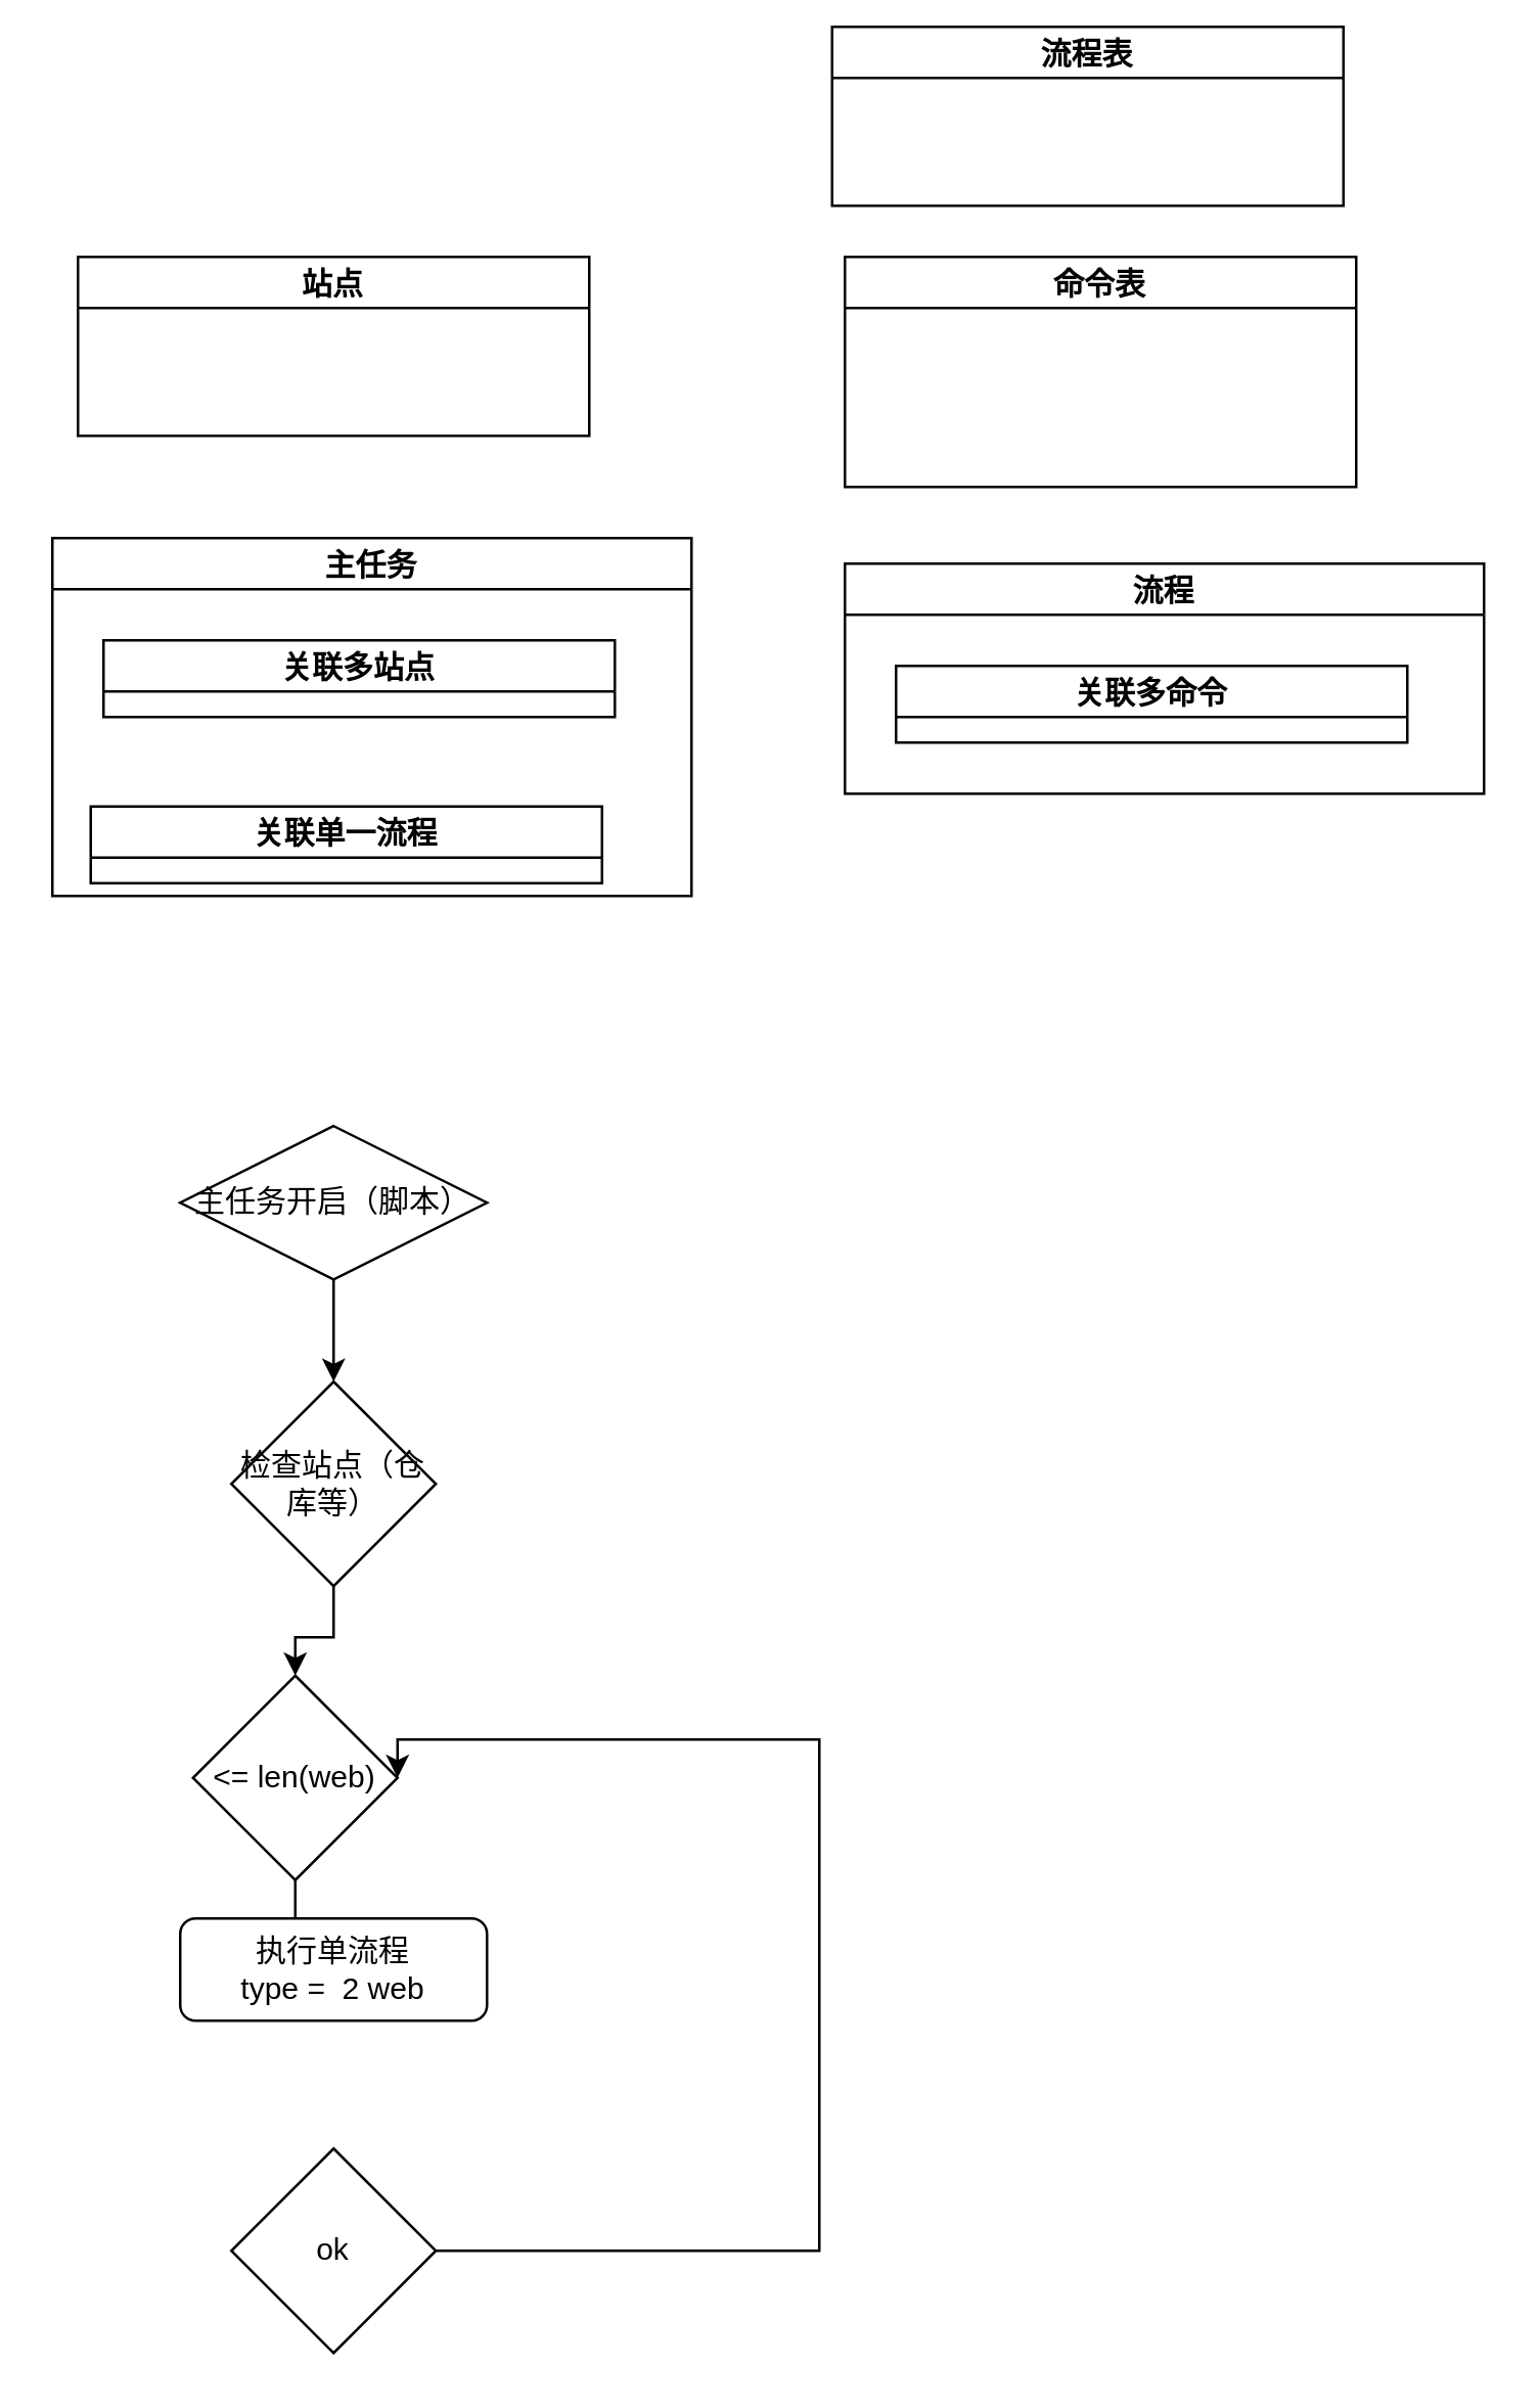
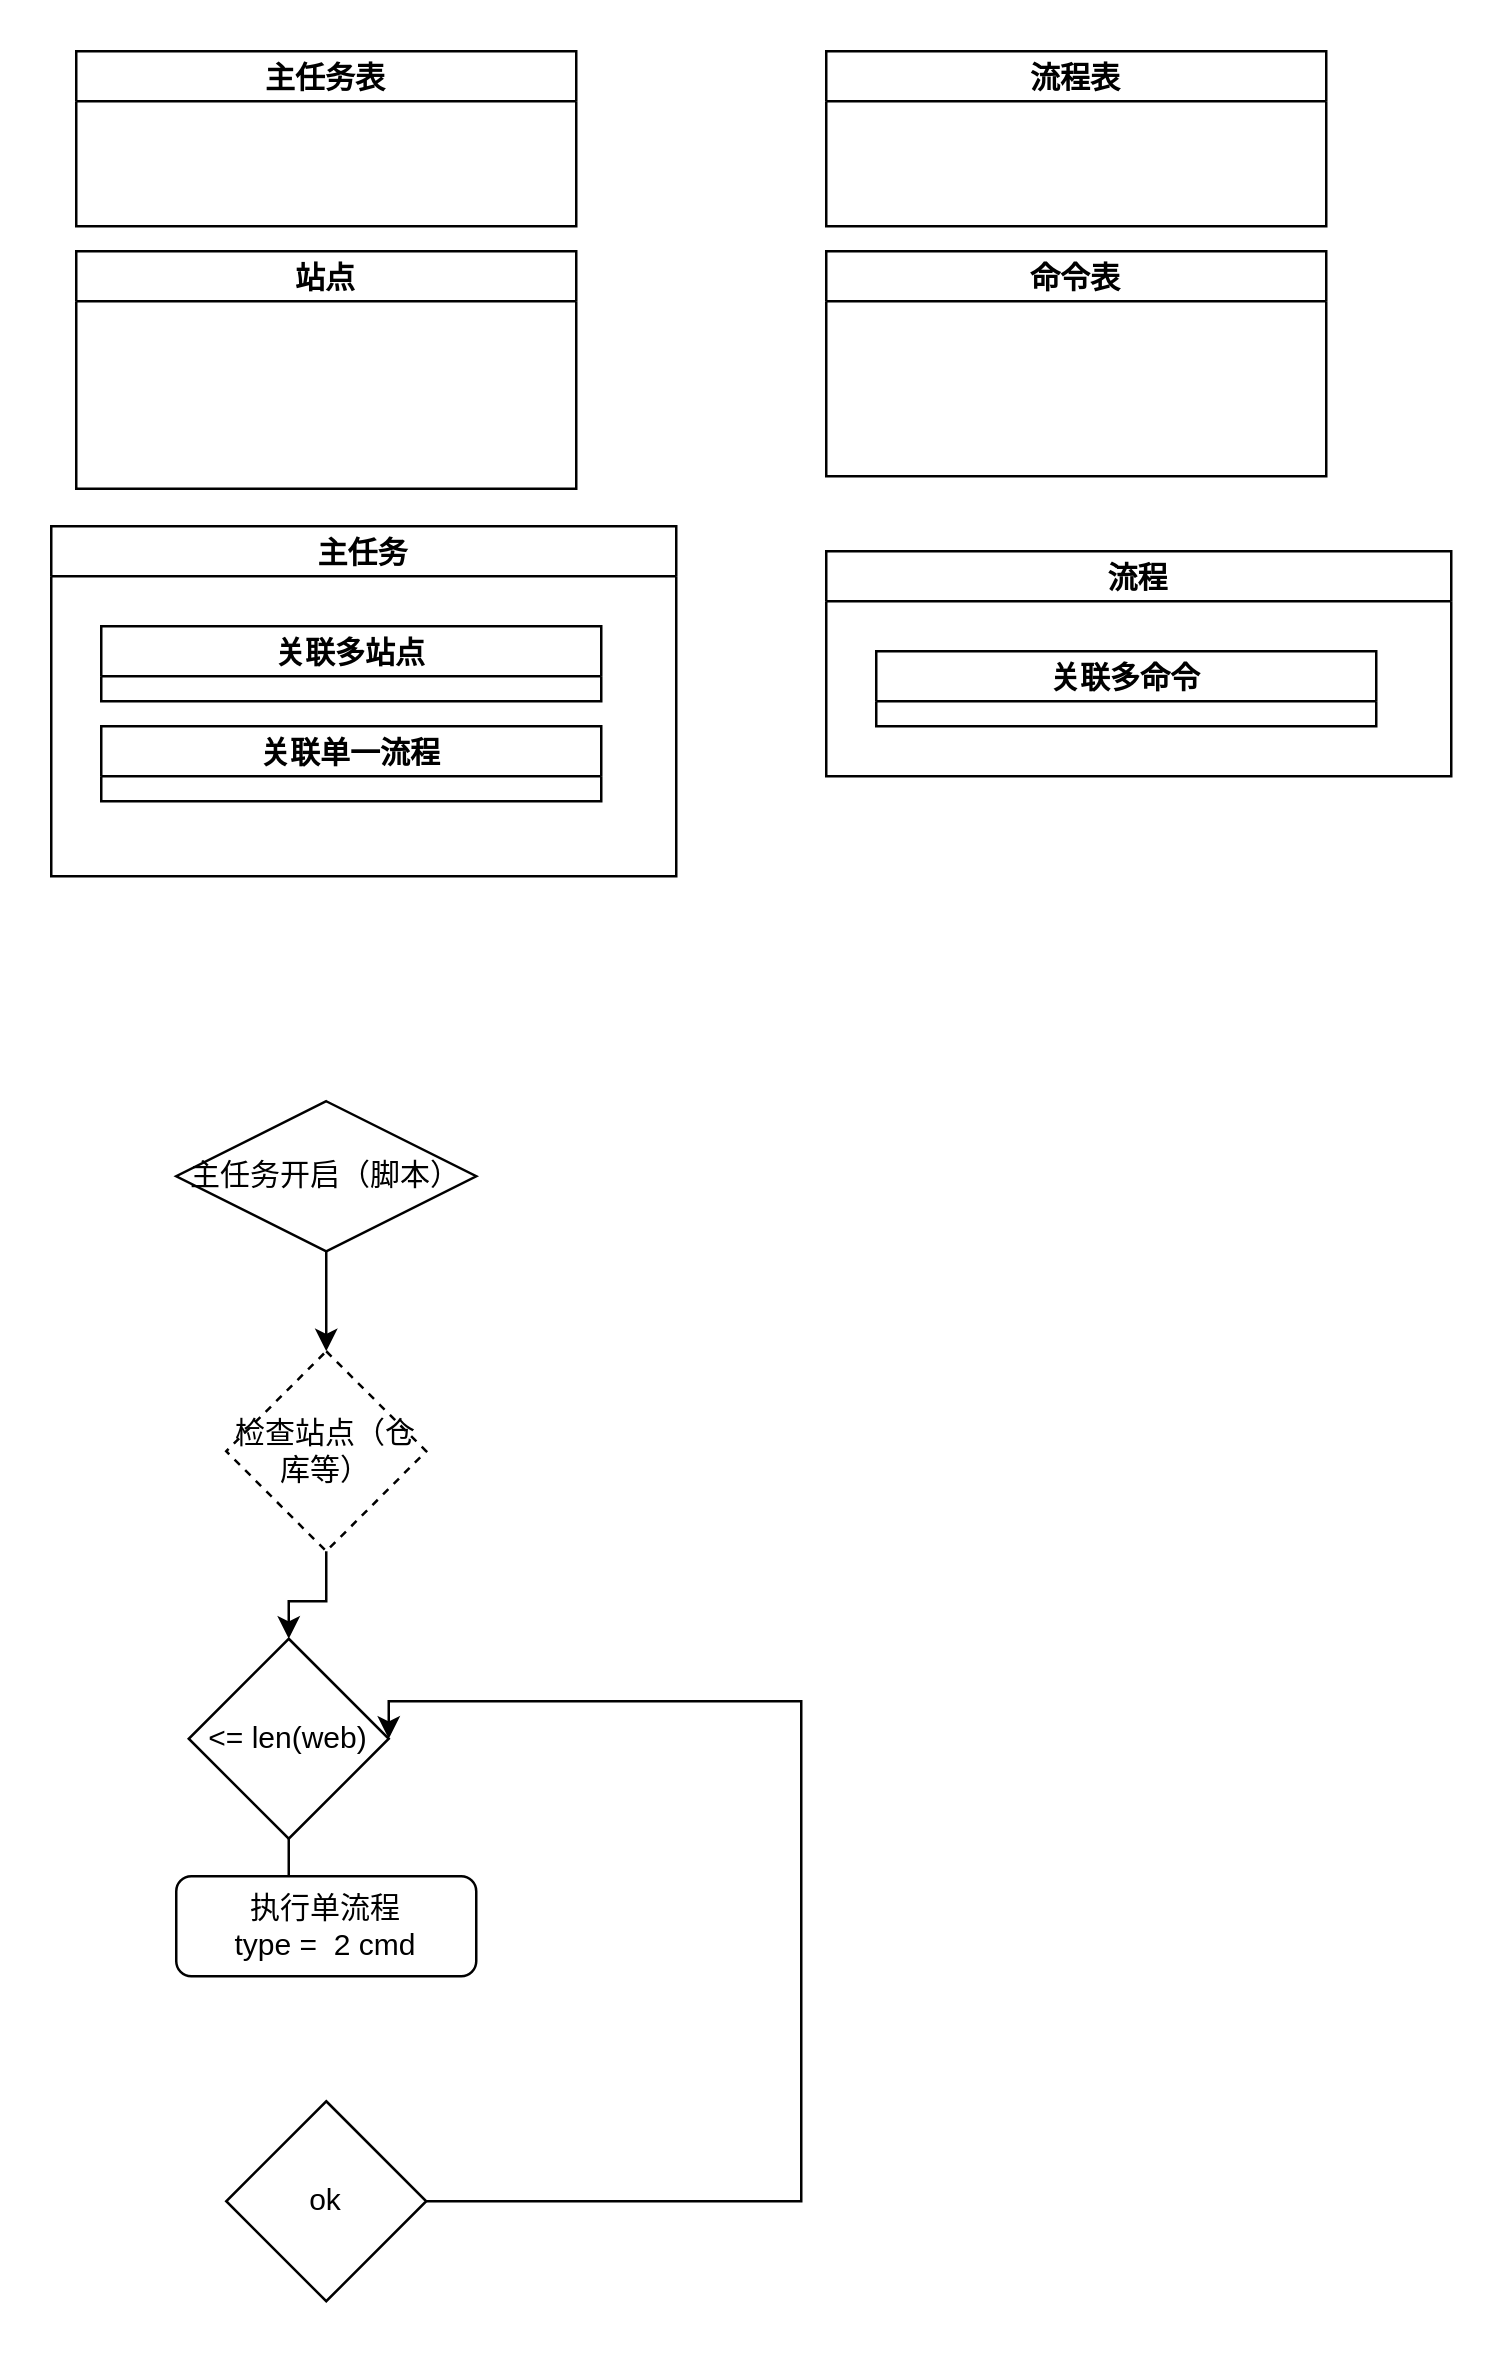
- <mxCell id="3" value="流程表" style="swimlane;startSize=20;" parent="1" vertex="1"><mxGeometry x="325" y="10" width="200" height="70" as="geometry"><mxRectangle x="90" y="170" width="100" height="30" as="alternateBounds" /></mxGeometry></mxCell>
+ <mxCell id="3" value="流程表" style="swimlane;startSize=20;" parent="1" vertex="1"><mxGeometry x="330" y="20" width="200" height="70" as="geometry"><mxRectangle x="90" y="170" width="100" height="30" as="alternateBounds" /></mxGeometry></mxCell>
+ <mxCell id="2" value="主任务表" style="swimlane;startSize=20;" parent="1" vertex="1"><mxGeometry x="30" y="20" width="200" height="70" as="geometry"><mxRectangle x="90" y="170" width="100" height="30" as="alternateBounds" /></mxGeometry></mxCell>
- <mxCell id="5" value="站点" style="swimlane;startSize=20;" parent="1" vertex="1"><mxGeometry x="30" y="100" width="200" height="70" as="geometry"><mxRectangle x="90" y="170" width="100" height="30" as="alternateBounds" /></mxGeometry></mxCell>
+ <mxCell id="5" value="站点" style="swimlane;startSize=20;" parent="1" vertex="1"><mxGeometry x="30" y="100" width="200" height="95" as="geometry"><mxRectangle x="90" y="170" width="100" height="30" as="alternateBounds" /></mxGeometry></mxCell>
- <mxCell id="8" value="关联单一流程" style="swimlane;startSize=20;" parent="6" vertex="1"><mxGeometry x="15" y="105" width="200" height="30" as="geometry"><mxRectangle x="90" y="170" width="100" height="30" as="alternateBounds" /></mxGeometry></mxCell>
+ <mxCell id="8" value="关联单一流程" style="swimlane;startSize=20;" parent="6" vertex="1"><mxGeometry x="20" y="80" width="200" height="30" as="geometry"><mxRectangle x="90" y="170" width="100" height="30" as="alternateBounds" /></mxGeometry></mxCell>
- <mxCell id="14" value="检查站点（仓库等）" style="rhombus;whiteSpace=wrap;html=1;" vertex="1" parent="1"><mxGeometry x="90" y="540" width="80" height="80" as="geometry" /></mxCell>
+ <mxCell id="14" value="检查站点（仓库等）" style="rhombus;whiteSpace=wrap;html=1;dashed=1;" vertex="1" parent="1"><mxGeometry x="90" y="540" width="80" height="80" as="geometry" /></mxCell>
- <mxCell id="17" value="执行单流程&lt;br&gt;type =&amp;nbsp; 2 web" style="rounded=1;whiteSpace=wrap;html=1;" vertex="1" parent="1"><mxGeometry x="70" y="750" width="120" height="40" as="geometry" /></mxCell>
+ <mxCell id="17" value="执行单流程&lt;br&gt;type =&amp;nbsp; 2 cmd" style="rounded=1;whiteSpace=wrap;html=1;" vertex="1" parent="1"><mxGeometry x="70" y="750" width="120" height="40" as="geometry" /></mxCell>
